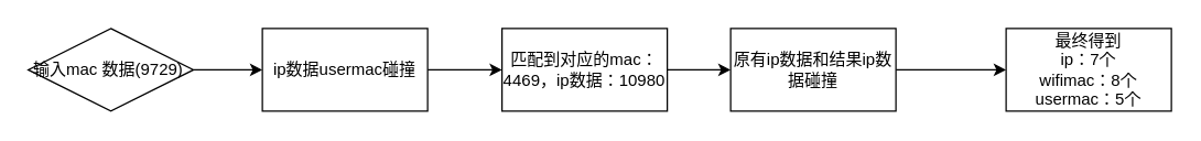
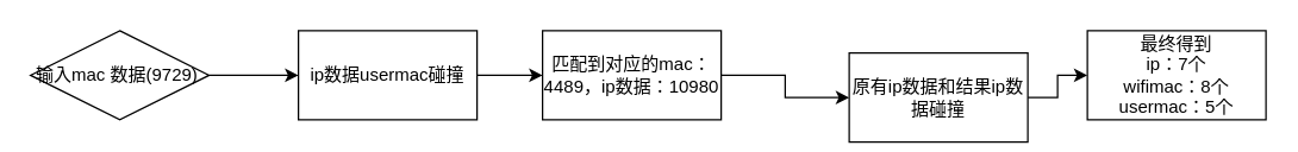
- <mxCell id="5" value="ip数据usermac碰撞" style="whiteSpace=wrap;html=1;" vertex="1" parent="1"><mxGeometry x="190" y="20" width="120" height="60" as="geometry" /></mxCell>
+ <mxCell id="5" value="ip数据usermac碰撞" style="whiteSpace=wrap;html=1;" vertex="1" parent="1"><mxGeometry x="200" y="20" width="120" height="60" as="geometry" /></mxCell>
- <mxCell id="7" value="匹配到对应的mac：4469，ip数据：10980" style="whiteSpace=wrap;html=1;" vertex="1" parent="1"><mxGeometry x="364" y="20" width="120" height="60" as="geometry" /></mxCell>
+ <mxCell id="7" value="匹配到对应的mac：4489，ip数据：10980" style="whiteSpace=wrap;html=1;" vertex="1" parent="1"><mxGeometry x="364" y="20" width="120" height="60" as="geometry" /></mxCell>
- <mxCell id="9" value="原有ip数据和结果ip数据碰撞" style="whiteSpace=wrap;html=1;" vertex="1" parent="1"><mxGeometry x="530" y="20" width="120" height="60" as="geometry" /></mxCell>
+ <mxCell id="9" value="原有ip数据和结果ip数据碰撞" style="whiteSpace=wrap;html=1;" vertex="1" parent="1"><mxGeometry x="570" y="35" width="120" height="60" as="geometry" /></mxCell>
